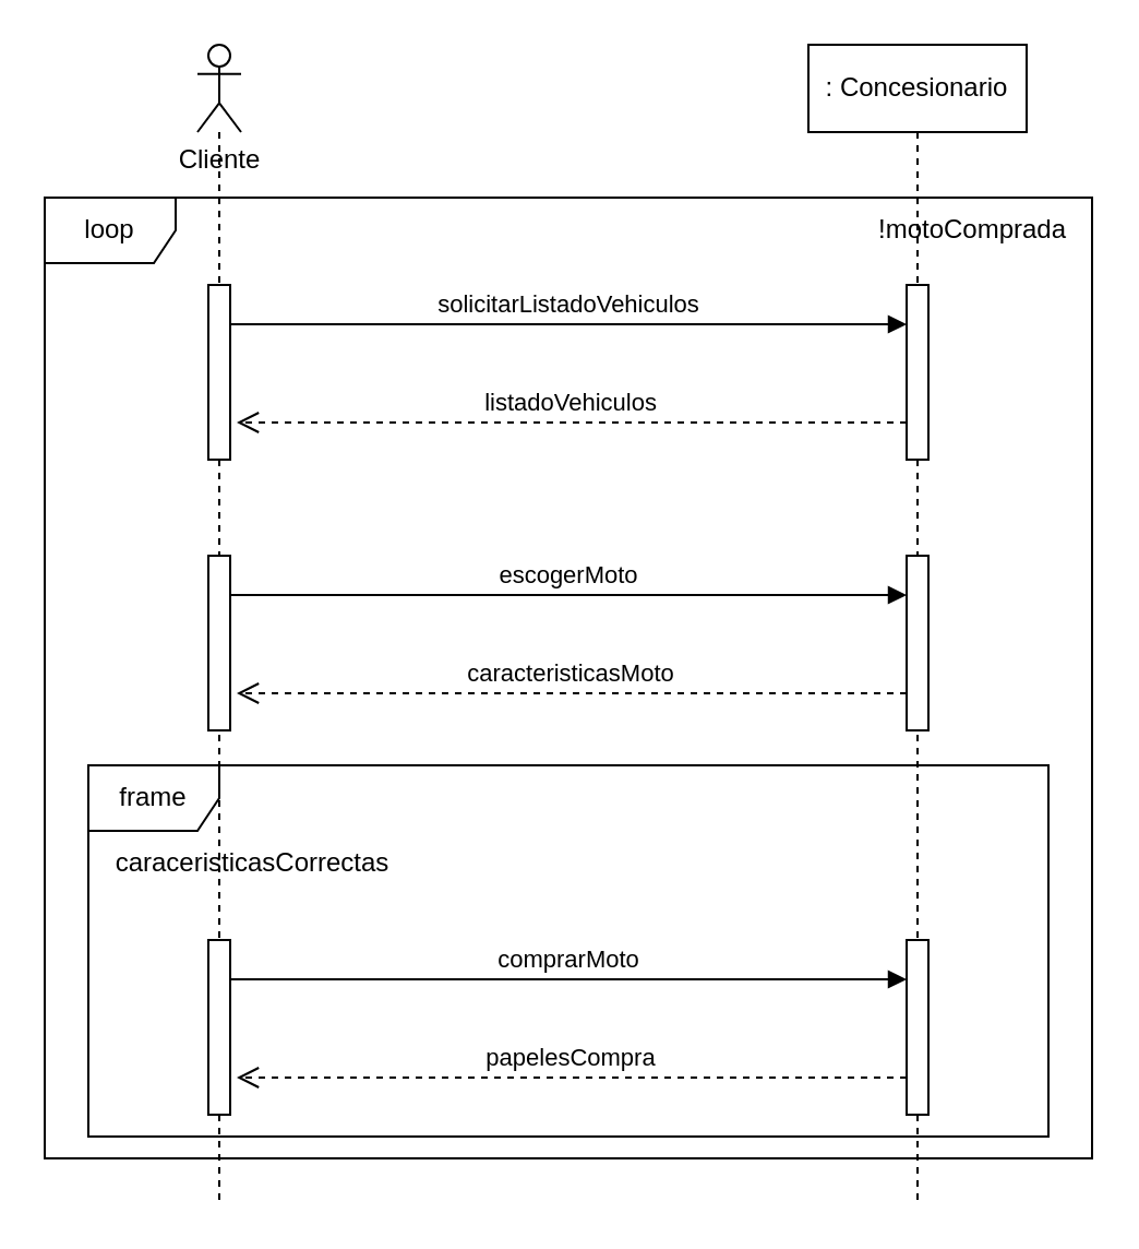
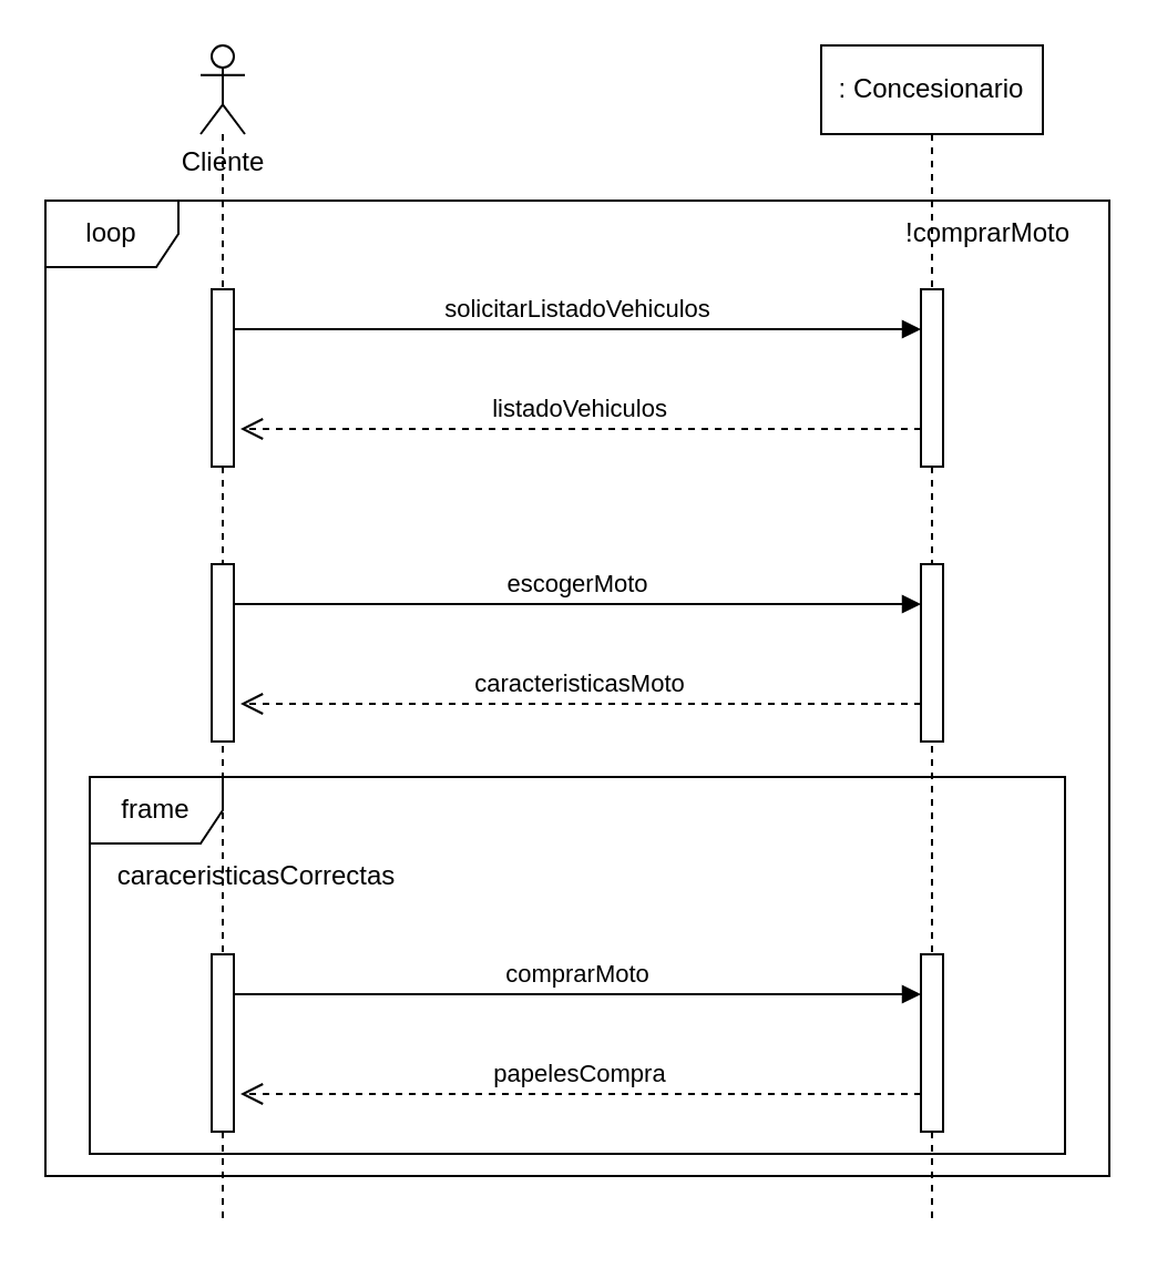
- <mxCell id="18" value="!motoComprada" style="text;html=1;align=center;verticalAlign=middle;resizable=0;points=[];autosize=1;strokeColor=none;fillColor=none;" vertex="1" parent="1"><mxGeometry x="390" y="90" width="110" height="30" as="geometry" /></mxCell>
+ <mxCell id="18" value="!comprarMoto" style="text;html=1;align=center;verticalAlign=middle;resizable=0;points=[];autosize=1;strokeColor=none;fillColor=none;" vertex="1" parent="1"><mxGeometry x="390" y="90" width="110" height="30" as="geometry" /></mxCell>
